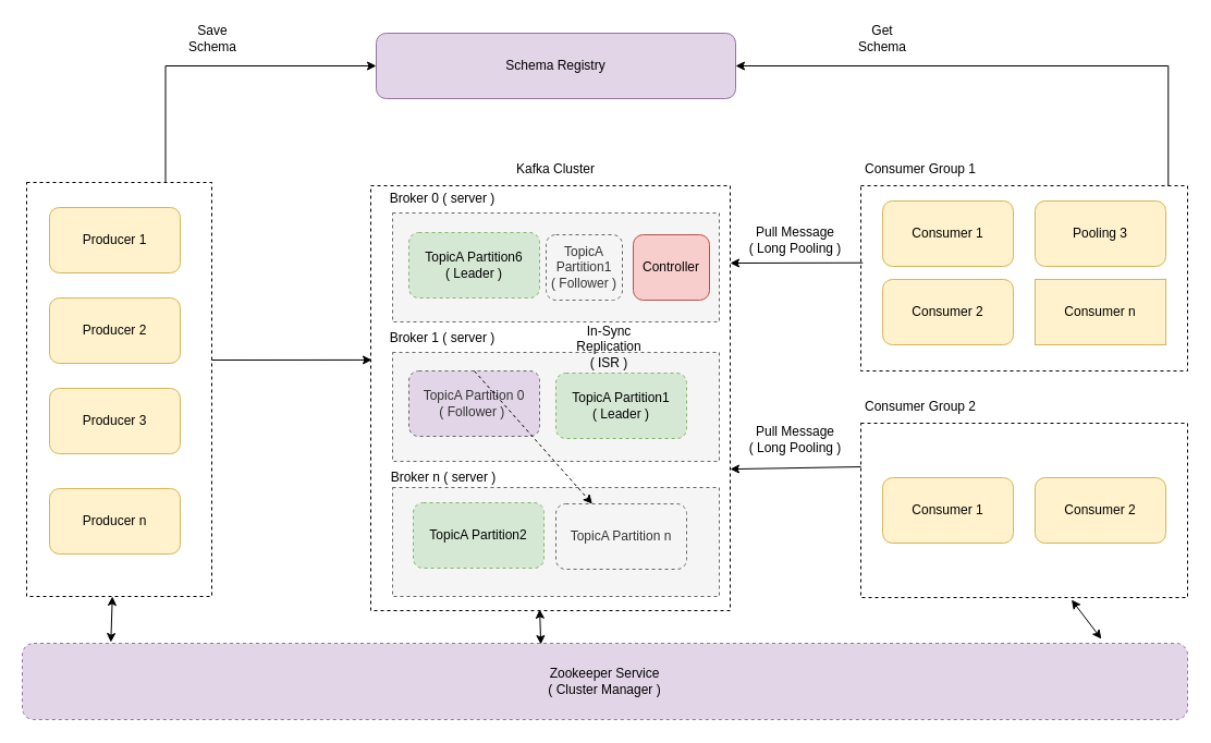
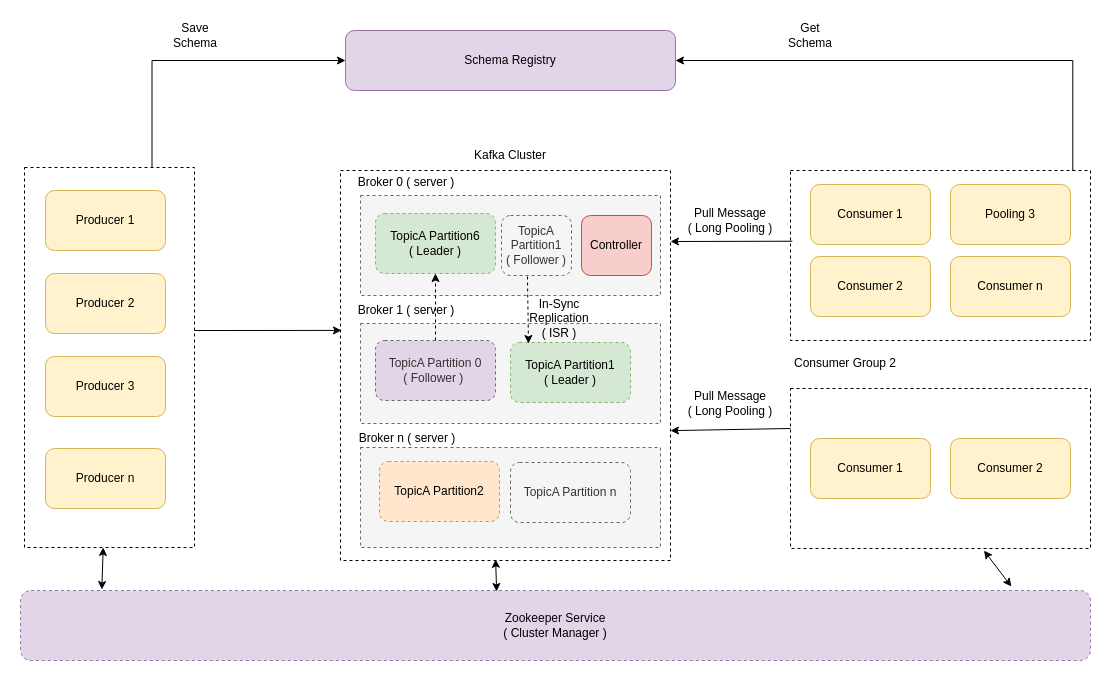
- <mxCell id="34" value="Consumer Group 1" style="text;html=1;strokeColor=none;fillColor=none;align=center;verticalAlign=middle;whiteSpace=wrap;rounded=0;dashed=1;labelBackgroundColor=none;" parent="1" vertex="1"><mxGeometry x="770" y="140" width="150" height="30" as="geometry" /></mxCell>
- <mxCell id="26" value="Consumer n" style="whiteSpace=wrap;html=1;fillColor=#fff2cc;strokeColor=#d6b656;rounded=0;" parent="1" vertex="1"><mxGeometry x="950" y="256" width="120" height="60" as="geometry" /></mxCell>
+ <mxCell id="26" value="Consumer n" style="rounded=1;whiteSpace=wrap;html=1;fillColor=#fff2cc;strokeColor=#d6b656;" parent="1" vertex="1"><mxGeometry x="950" y="256" width="120" height="60" as="geometry" /></mxCell>
+ <mxCell id="33" value="" style="endArrow=classic;html=1;rounded=0;exitX=0.371;exitY=1.017;exitDx=0;exitDy=0;entryX=0.15;entryY=0.017;entryDx=0;entryDy=0;dashed=1;exitPerimeter=0;entryPerimeter=0;" parent="1" source="12" target="14" edge="1"><mxGeometry width="50" height="50" relative="1" as="geometry"><mxPoint x="410" y="360" as="sourcePoint" /><mxPoint x="460" y="310" as="targetPoint" /></mxGeometry></mxCell>
- <mxCell id="38" value="Consumer Group 2" style="text;html=1;strokeColor=none;fillColor=none;align=center;verticalAlign=middle;whiteSpace=wrap;rounded=0;dashed=1;labelBackgroundColor=none;" parent="1" vertex="1"><mxGeometry x="770" y="358" width="150" height="30" as="geometry" /></mxCell>
+ <mxCell id="38" value="Consumer Group 2" style="text;html=1;strokeColor=none;fillColor=none;align=center;verticalAlign=middle;whiteSpace=wrap;rounded=0;dashed=1;labelBackgroundColor=none;" parent="1" vertex="1"><mxGeometry x="770" y="348" width="150" height="30" as="geometry" /></mxCell>
- <mxCell id="31" value="" style="endArrow=classic;html=1;rounded=0;exitX=0.5;exitY=0;exitDx=0;exitDy=0;dashed=1;" parent="1" source="16" target="19" edge="1"><mxGeometry width="50" height="50" relative="1" as="geometry"><mxPoint x="410" y="360" as="sourcePoint" /><mxPoint x="460" y="310" as="targetPoint" /></mxGeometry></mxCell>
+ <mxCell id="31" value="" style="endArrow=classic;html=1;rounded=0;exitX=0.5;exitY=0;exitDx=0;exitDy=0;entryX=0.5;entryY=1;entryDx=0;entryDy=0;dashed=1;" parent="1" source="16" target="10" edge="1"><mxGeometry width="50" height="50" relative="1" as="geometry"><mxPoint x="410" y="360" as="sourcePoint" /><mxPoint x="460" y="310" as="targetPoint" /></mxGeometry></mxCell>
- <mxCell id="18" value="TopicA Partition2" style="rounded=1;whiteSpace=wrap;html=1;dashed=1;fillColor=#d5e8d4;strokeColor=#82b366;" parent="1" vertex="1"><mxGeometry x="379" y="461" width="120" height="60" as="geometry" /></mxCell>
+ <mxCell id="18" value="TopicA Partition2" style="rounded=1;whiteSpace=wrap;html=1;dashed=1;fillColor=#ffe6cc;strokeColor=#82b366;" parent="1" vertex="1"><mxGeometry x="379" y="461" width="120" height="60" as="geometry" /></mxCell>
